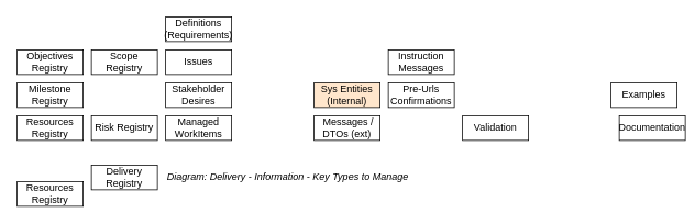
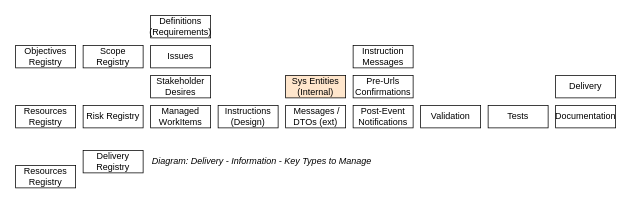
- <mxCell id="19" value="Milestone Registry" style="rounded=0;whiteSpace=wrap;html=1;" vertex="1" parent="1"><mxGeometry x="20" y="100" width="80" height="30" as="geometry" /></mxCell>
- <mxCell id="13" value="Examples" style="rounded=0;whiteSpace=wrap;html=1;" parent="1" vertex="1"><mxGeometry x="740" y="100" width="80" height="30" as="geometry" /></mxCell>
+ <mxCell id="13" value="Delivery" style="rounded=0;whiteSpace=wrap;html=1;" parent="1" vertex="1"><mxGeometry x="740" y="100" width="80" height="30" as="geometry" /></mxCell>
+ <mxCell id="7" value="Instructions&lt;br&gt;(Design)" style="rounded=0;whiteSpace=wrap;html=1;" parent="1" vertex="1"><mxGeometry x="290" y="140" width="80" height="30" as="geometry" /></mxCell>
+ <mxCell id="11" value="Post-Event Notifications" style="rounded=0;whiteSpace=wrap;html=1;" parent="1" vertex="1"><mxGeometry x="470" y="140" width="80" height="30" as="geometry" /></mxCell>
+ <mxCell id="14" value="Tests" style="rounded=0;whiteSpace=wrap;html=1;" parent="1" vertex="1"><mxGeometry x="650" y="140" width="80" height="30" as="geometry" /></mxCell>
- <mxCell id="5" value="Documentation" style="rounded=0;whiteSpace=wrap;html=1;" parent="1" vertex="1"><mxGeometry x="750" y="140" width="80" height="30" as="geometry" /></mxCell>
+ <mxCell id="5" value="Documentation" style="rounded=0;whiteSpace=wrap;html=1;" parent="1" vertex="1"><mxGeometry x="740" y="140" width="80" height="30" as="geometry" /></mxCell>
